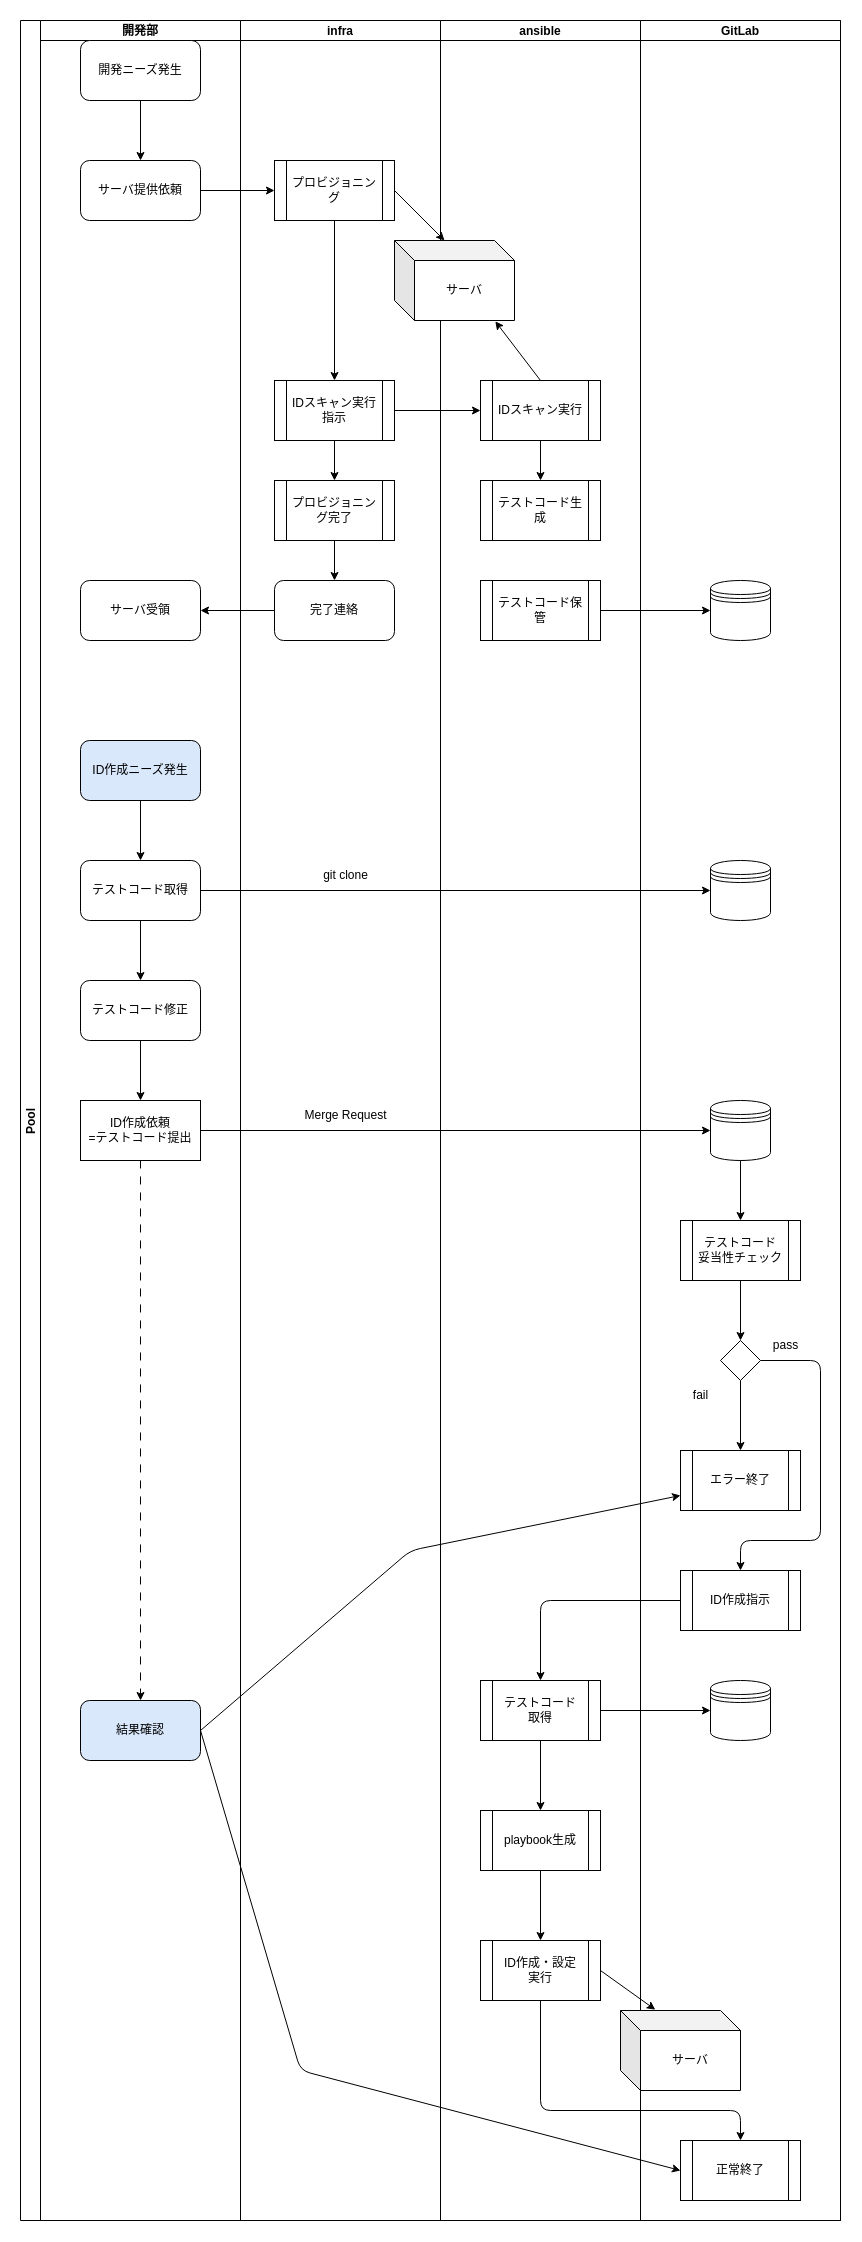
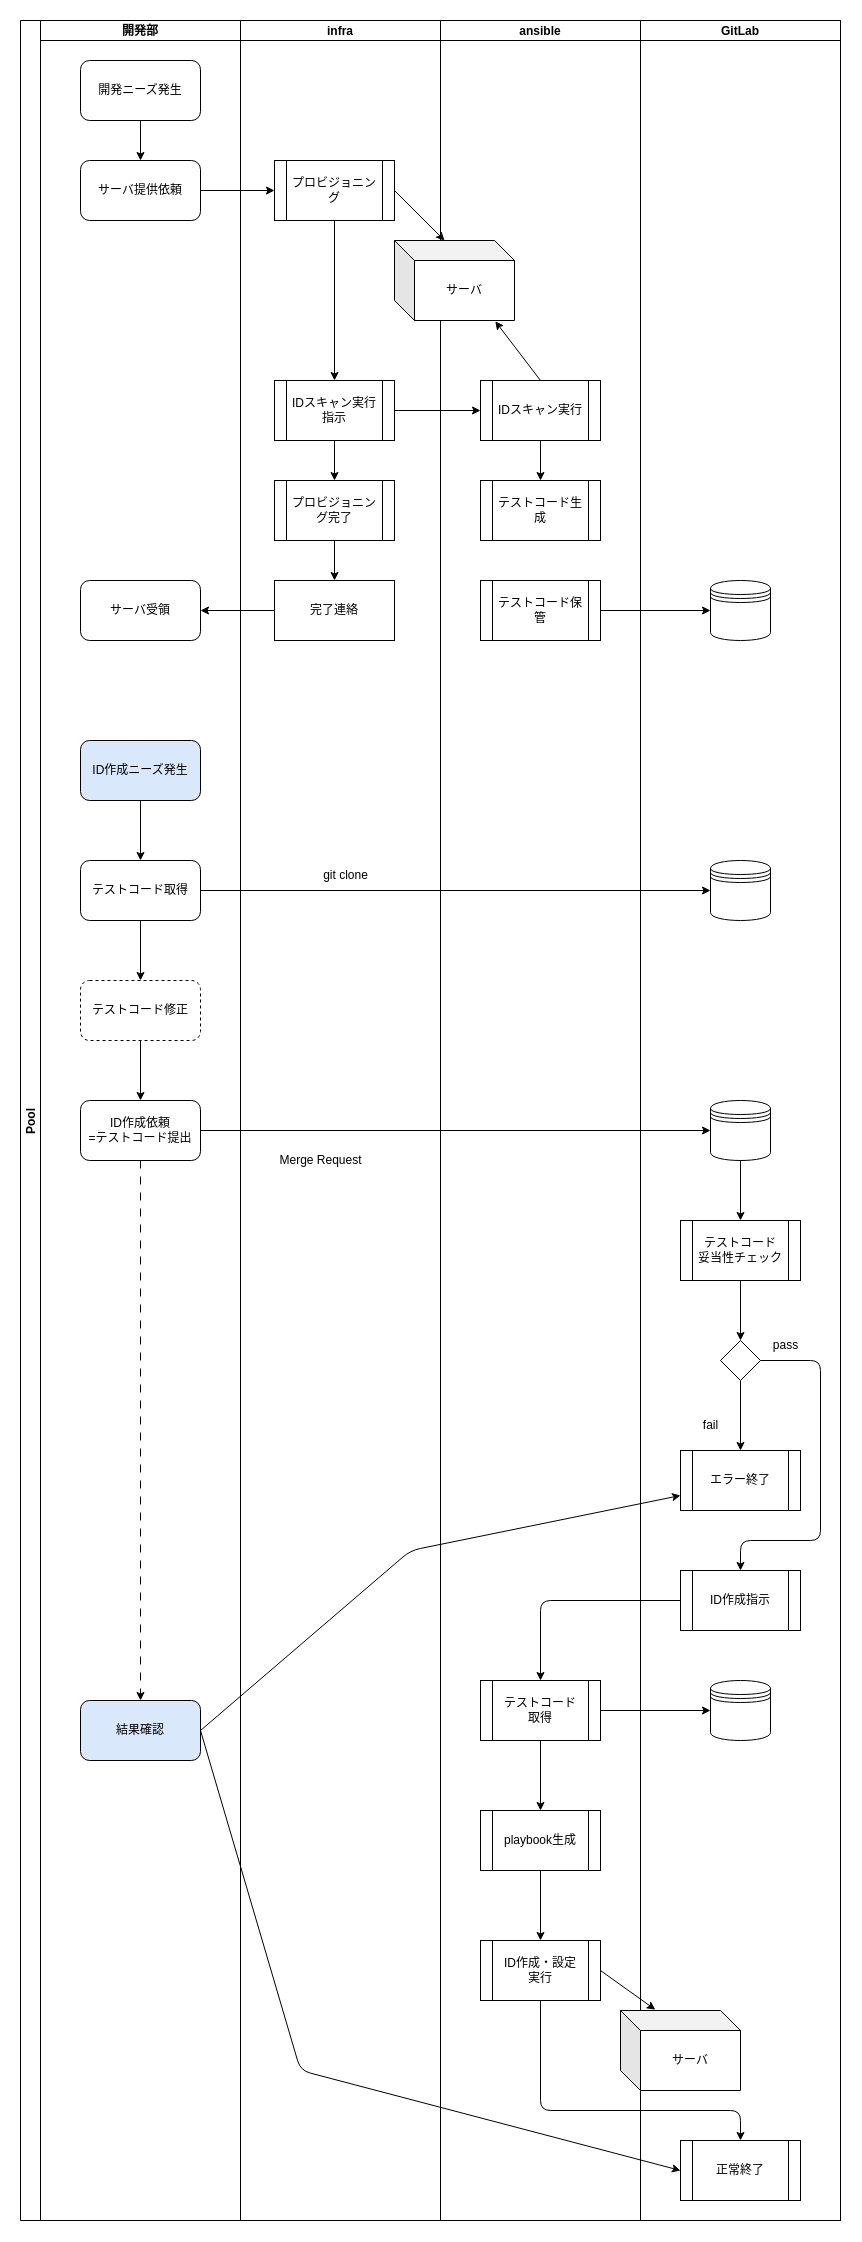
- <mxCell id="16" value="開発ニーズ発生" style="rounded=1;whiteSpace=wrap;html=1;" vertex="1" parent="6"><mxGeometry x="40" y="20" width="120" height="60" as="geometry" /></mxCell>
+ <mxCell id="16" value="開発ニーズ発生" style="rounded=1;whiteSpace=wrap;html=1;" vertex="1" parent="6"><mxGeometry x="40" y="40" width="120" height="60" as="geometry" /></mxCell>
- <mxCell id="28" value="完了連絡" style="rounded=1;whiteSpace=wrap;html=1;" vertex="1" parent="20"><mxGeometry x="34" y="560" width="120" height="60" as="geometry" /></mxCell>
+ <mxCell id="28" value="完了連絡" style="whiteSpace=wrap;html=1;rounded=0;" vertex="1" parent="20"><mxGeometry x="34" y="560" width="120" height="60" as="geometry" /></mxCell>
- <mxCell id="19" value="テストコード修正" style="rounded=1;whiteSpace=wrap;html=1;" vertex="1" parent="6"><mxGeometry x="40" y="960" width="120" height="60" as="geometry" /></mxCell>
+ <mxCell id="19" value="テストコード修正" style="rounded=1;whiteSpace=wrap;html=1;dashed=1;" vertex="1" parent="6"><mxGeometry x="40" y="960" width="120" height="60" as="geometry" /></mxCell>
- <mxCell id="21" value="Merge Request" style="text;html=1;align=center;verticalAlign=middle;resizable=0;points=[];autosize=1;strokeColor=none;fillColor=none;" parent="20" vertex="1"><mxGeometry x="50" y="1080" width="110" height="30" as="geometry" /></mxCell>
+ <mxCell id="21" value="Merge Request" style="text;html=1;align=center;verticalAlign=middle;resizable=0;points=[];autosize=1;strokeColor=none;fillColor=none;" parent="20" vertex="1"><mxGeometry x="25" y="1125" width="110" height="30" as="geometry" /></mxCell>
- <mxCell id="13" value="ID作成依頼&lt;br&gt;=テストコード提出" style="whiteSpace=wrap;html=1;rounded=0;" parent="6" vertex="1"><mxGeometry x="40" y="1080" width="120" height="60" as="geometry" /></mxCell>
+ <mxCell id="13" value="ID作成依頼&lt;br&gt;=テストコード提出" style="whiteSpace=wrap;html=1;rounded=1;" parent="6" vertex="1"><mxGeometry x="40" y="1080" width="120" height="60" as="geometry" /></mxCell>
- <mxCell id="57" value="fail" style="text;html=1;align=center;verticalAlign=middle;resizable=0;points=[];autosize=1;strokeColor=none;fillColor=none;" parent="45" vertex="1"><mxGeometry x="40" y="1360" width="40" height="30" as="geometry" /></mxCell>
+ <mxCell id="57" value="fail" style="text;html=1;align=center;verticalAlign=middle;resizable=0;points=[];autosize=1;strokeColor=none;fillColor=none;" parent="45" vertex="1"><mxGeometry x="50" y="1390" width="40" height="30" as="geometry" /></mxCell>
